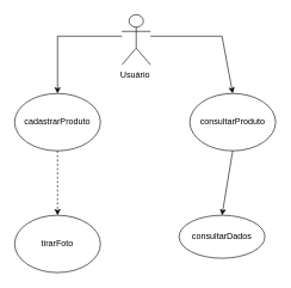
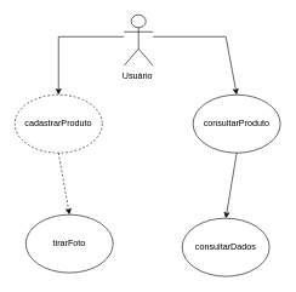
- <mxCell id="3" value="cadastrarProduto" style="ellipse;whiteSpace=wrap;html=1;" vertex="1" parent="1"><mxGeometry x="20" y="130" width="120" height="80" as="geometry" /></mxCell>
+ <mxCell id="3" value="cadastrarProduto" style="ellipse;whiteSpace=wrap;html=1;dashed=1;" vertex="1" parent="1"><mxGeometry x="20" y="130" width="120" height="80" as="geometry" /></mxCell>
- <mxCell id="6" value="consultarDados" style="ellipse;whiteSpace=wrap;html=1;" vertex="1" parent="1"><mxGeometry x="250" y="300" width="120" height="60" as="geometry" /></mxCell>
+ <mxCell id="6" value="consultarDados" style="ellipse;whiteSpace=wrap;html=1;" vertex="1" parent="1"><mxGeometry x="250" y="300" width="120" height="80" as="geometry" /></mxCell>
- <mxCell id="4" value="tirarFoto" style="ellipse;whiteSpace=wrap;html=1;" vertex="1" parent="1"><mxGeometry x="20" y="300" width="120" height="80" as="geometry" /></mxCell>
+ <mxCell id="4" value="tirarFoto" style="ellipse;whiteSpace=wrap;html=1;" vertex="1" parent="1"><mxGeometry x="35" y="295" width="120" height="80" as="geometry" /></mxCell>
